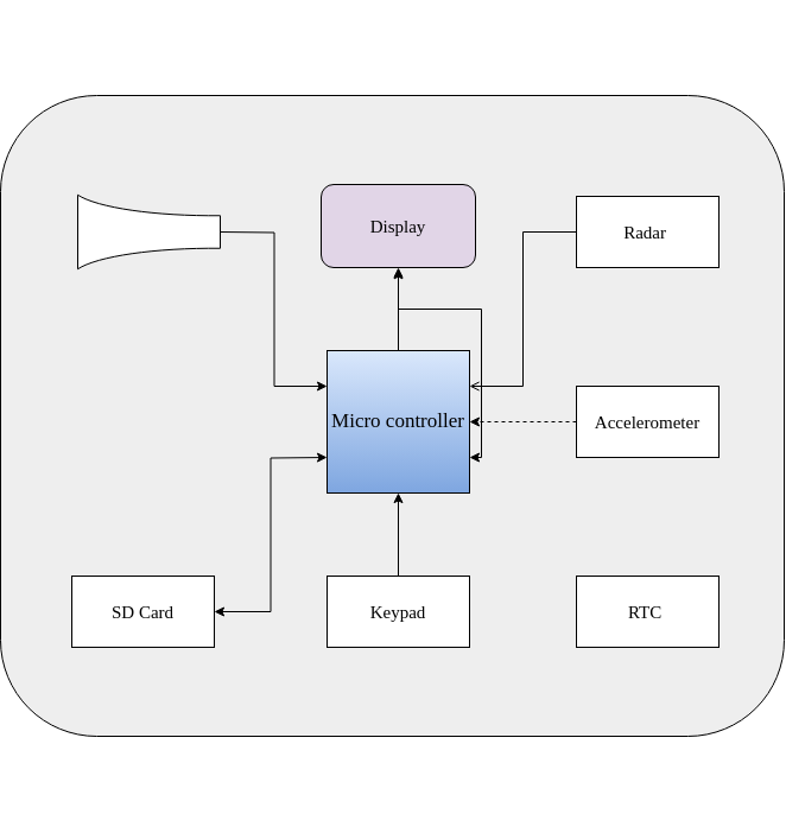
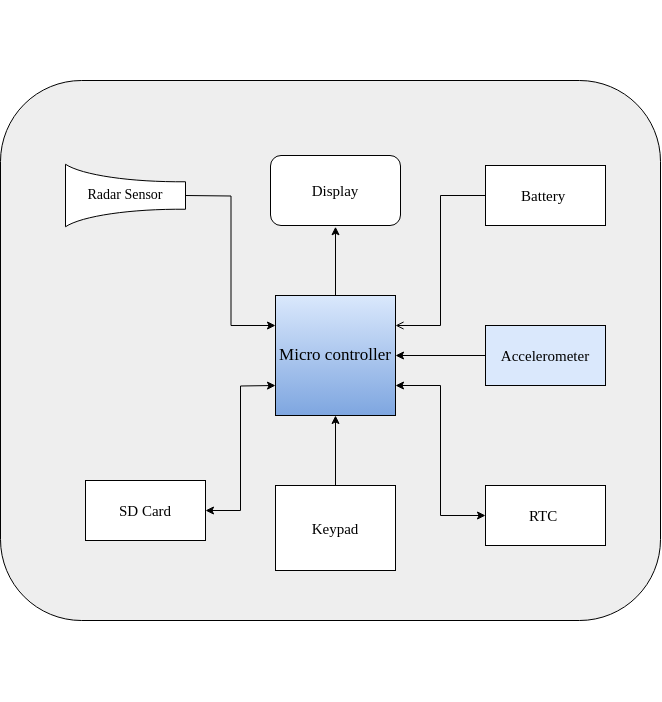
- <mxCell id="13" value="&lt;font style=&quot;font-size: 15px;&quot; face=&quot;Times New Roman&quot;&gt;Display&lt;/font&gt;" style="rounded=1;whiteSpace=wrap;html=1;fillColor=#e1d5e7;" vertex="1" parent="1"><mxGeometry x="230" y="155" width="130" height="70" as="geometry" /></mxCell>
+ <mxCell id="13" value="&lt;font style=&quot;font-size: 15px;&quot; face=&quot;Times New Roman&quot;&gt;Display&lt;/font&gt;" style="rounded=1;whiteSpace=wrap;html=1;" vertex="1" parent="1"><mxGeometry x="230" y="155" width="130" height="70" as="geometry" /></mxCell>
+ <mxCell id="12" value="&lt;font style=&quot;font-size: 14px;&quot; face=&quot;Times New Roman&quot;&gt;Radar Sensor&lt;/font&gt;" style="text;html=1;strokeColor=none;fillColor=none;align=center;verticalAlign=middle;whiteSpace=wrap;rounded=0;" vertex="1" parent="1"><mxGeometry x="45" y="180" width="80" height="30" as="geometry" /></mxCell>
- <mxCell id="6" value="&lt;font face=&quot;Times New Roman&quot;&gt;&lt;span style=&quot;font-size: 15px;&quot;&gt;Radar&amp;nbsp;&lt;/span&gt;&lt;/font&gt;" style="rounded=0;whiteSpace=wrap;html=1;" vertex="1" parent="1"><mxGeometry x="445" y="165" width="120" height="60" as="geometry" /></mxCell>
+ <mxCell id="6" value="&lt;font face=&quot;Times New Roman&quot;&gt;&lt;span style=&quot;font-size: 15px;&quot;&gt;Battery&amp;nbsp;&lt;/span&gt;&lt;/font&gt;" style="rounded=0;whiteSpace=wrap;html=1;" vertex="1" parent="1"><mxGeometry x="445" y="165" width="120" height="60" as="geometry" /></mxCell>
- <mxCell id="10" value="" style="endArrow=classic;startArrow=classic;html=1;rounded=0;exitX=1;exitY=0.75;exitDx=0;exitDy=0;edgeStyle=orthogonalEdgeStyle;" edge="1" parent="1" source="3" target="13"><mxGeometry width="50" height="50" relative="1" as="geometry"><mxPoint x="385" y="545" as="sourcePoint" /><mxPoint x="435" y="495" as="targetPoint" /></mxGeometry></mxCell>
+ <mxCell id="10" value="" style="endArrow=classic;startArrow=classic;html=1;rounded=0;exitX=1;exitY=0.75;exitDx=0;exitDy=0;entryX=0;entryY=0.5;entryDx=0;entryDy=0;edgeStyle=orthogonalEdgeStyle;" edge="1" parent="1" source="3" target="9"><mxGeometry width="50" height="50" relative="1" as="geometry"><mxPoint x="385" y="545" as="sourcePoint" /><mxPoint x="435" y="495" as="targetPoint" /></mxGeometry></mxCell>
- <mxCell id="7" value="" style="edgeStyle=orthogonalEdgeStyle;rounded=0;orthogonalLoop=1;jettySize=auto;html=1;fontFamily=Times New Roman;fontSize=15;dashed=1;" edge="1" parent="1" source="8" target="3"><mxGeometry relative="1" as="geometry" /></mxCell>
+ <mxCell id="7" value="" style="edgeStyle=orthogonalEdgeStyle;rounded=0;orthogonalLoop=1;jettySize=auto;html=1;fontFamily=Times New Roman;fontSize=15;" edge="1" parent="1" source="8" target="3"><mxGeometry relative="1" as="geometry" /></mxCell>
- <mxCell id="8" value="&lt;font style=&quot;font-size: 15px;&quot; face=&quot;Times New Roman&quot;&gt;Accelerometer&lt;/font&gt;" style="rounded=0;whiteSpace=wrap;html=1;" vertex="1" parent="1"><mxGeometry x="445" y="325" width="120" height="60" as="geometry" /></mxCell>
+ <mxCell id="8" value="&lt;font style=&quot;font-size: 15px;&quot; face=&quot;Times New Roman&quot;&gt;Accelerometer&lt;/font&gt;" style="rounded=0;whiteSpace=wrap;html=1;fillColor=#dae8fc;" vertex="1" parent="1"><mxGeometry x="445" y="325" width="120" height="60" as="geometry" /></mxCell>
- <mxCell id="14" value="&lt;font style=&quot;font-size: 15px;&quot; face=&quot;Times New Roman&quot;&gt;SD Card&lt;/font&gt;" style="rounded=0;whiteSpace=wrap;html=1;" vertex="1" parent="1"><mxGeometry x="20" y="485" width="120" height="60" as="geometry" /></mxCell>
+ <mxCell id="14" value="&lt;font style=&quot;font-size: 15px;&quot; face=&quot;Times New Roman&quot;&gt;SD Card&lt;/font&gt;" style="rounded=0;whiteSpace=wrap;html=1;" vertex="1" parent="1"><mxGeometry x="45" y="480" width="120" height="60" as="geometry" /></mxCell>
- <mxCell id="5" value="&lt;font style=&quot;font-size: 15px;&quot; face=&quot;Times New Roman&quot;&gt;Keypad&lt;/font&gt;" style="rounded=0;whiteSpace=wrap;html=1;" vertex="1" parent="1"><mxGeometry x="235" y="485" width="120" height="60" as="geometry" /></mxCell>
+ <mxCell id="5" value="&lt;font style=&quot;font-size: 15px;&quot; face=&quot;Times New Roman&quot;&gt;Keypad&lt;/font&gt;" style="rounded=0;whiteSpace=wrap;html=1;" vertex="1" parent="1"><mxGeometry x="235" y="485" width="120" height="85" as="geometry" /></mxCell>
